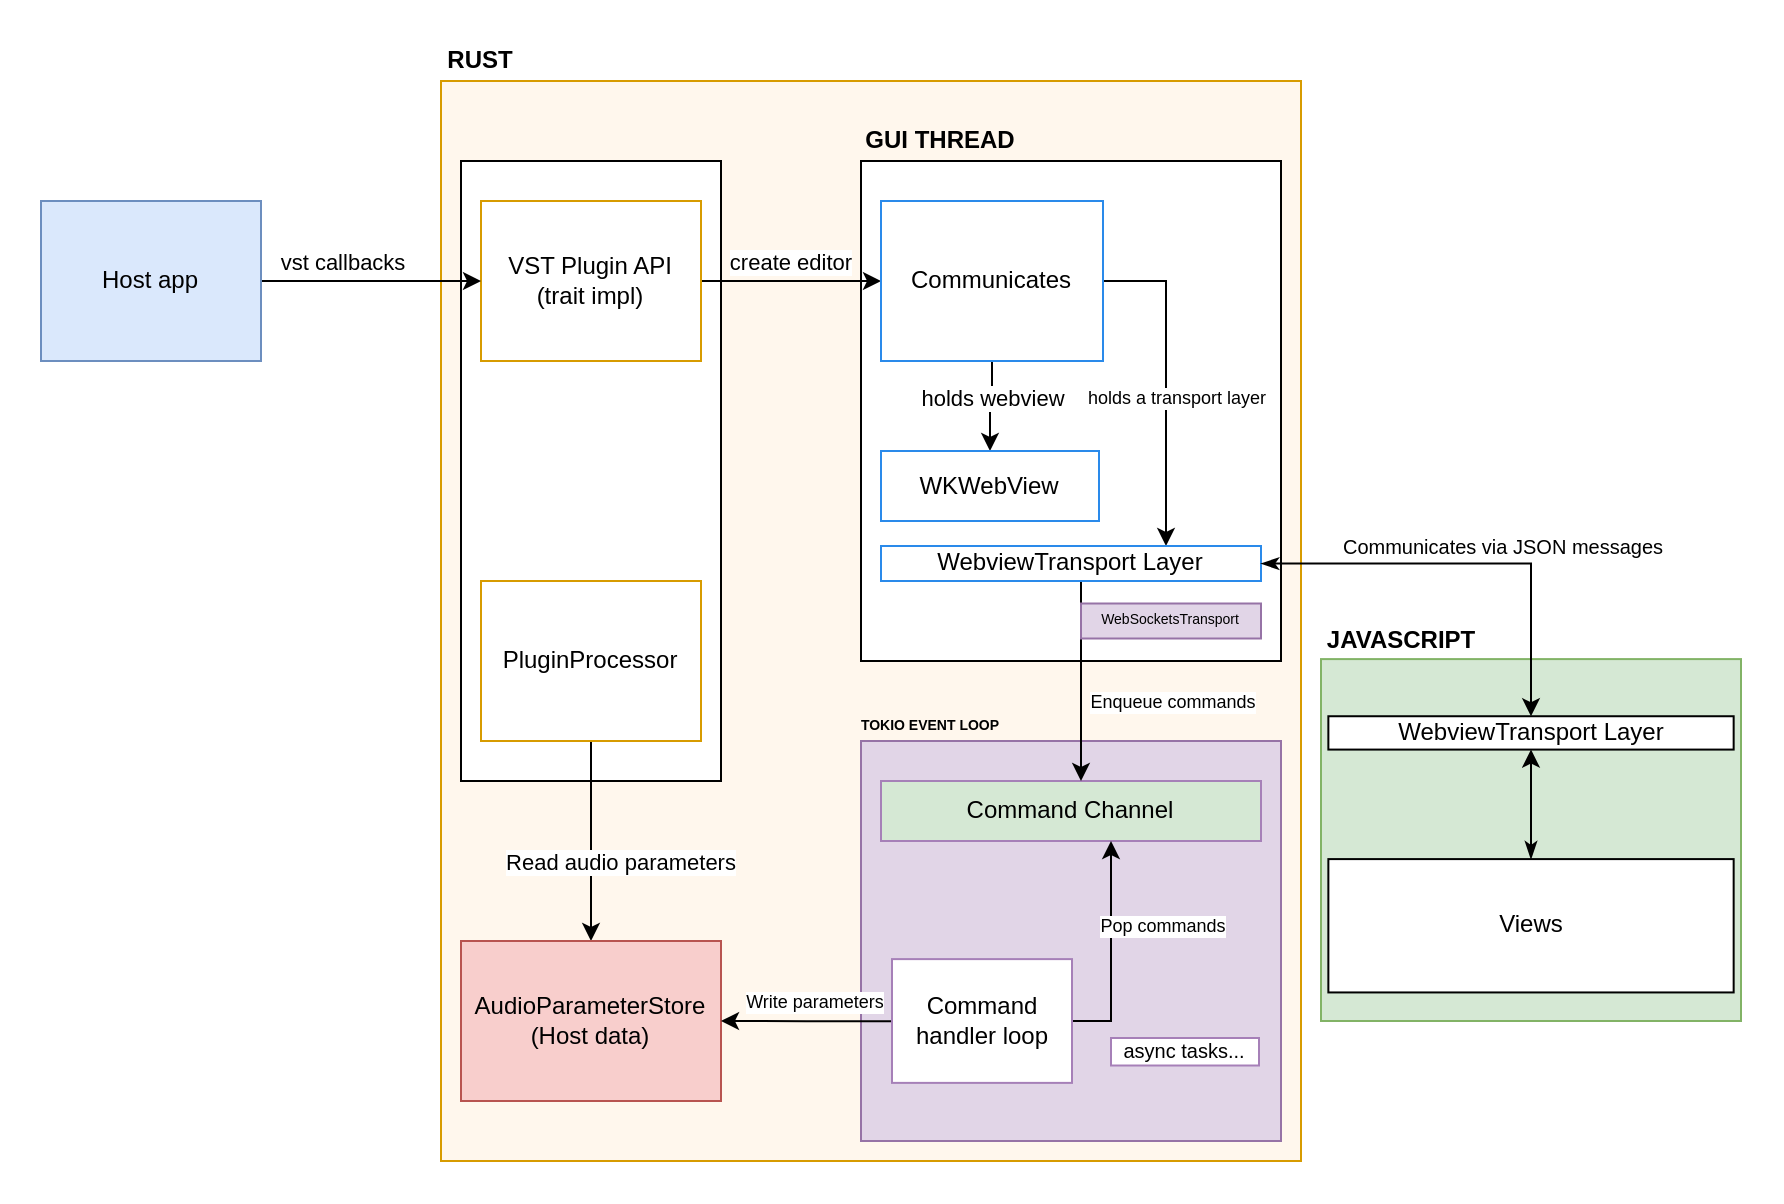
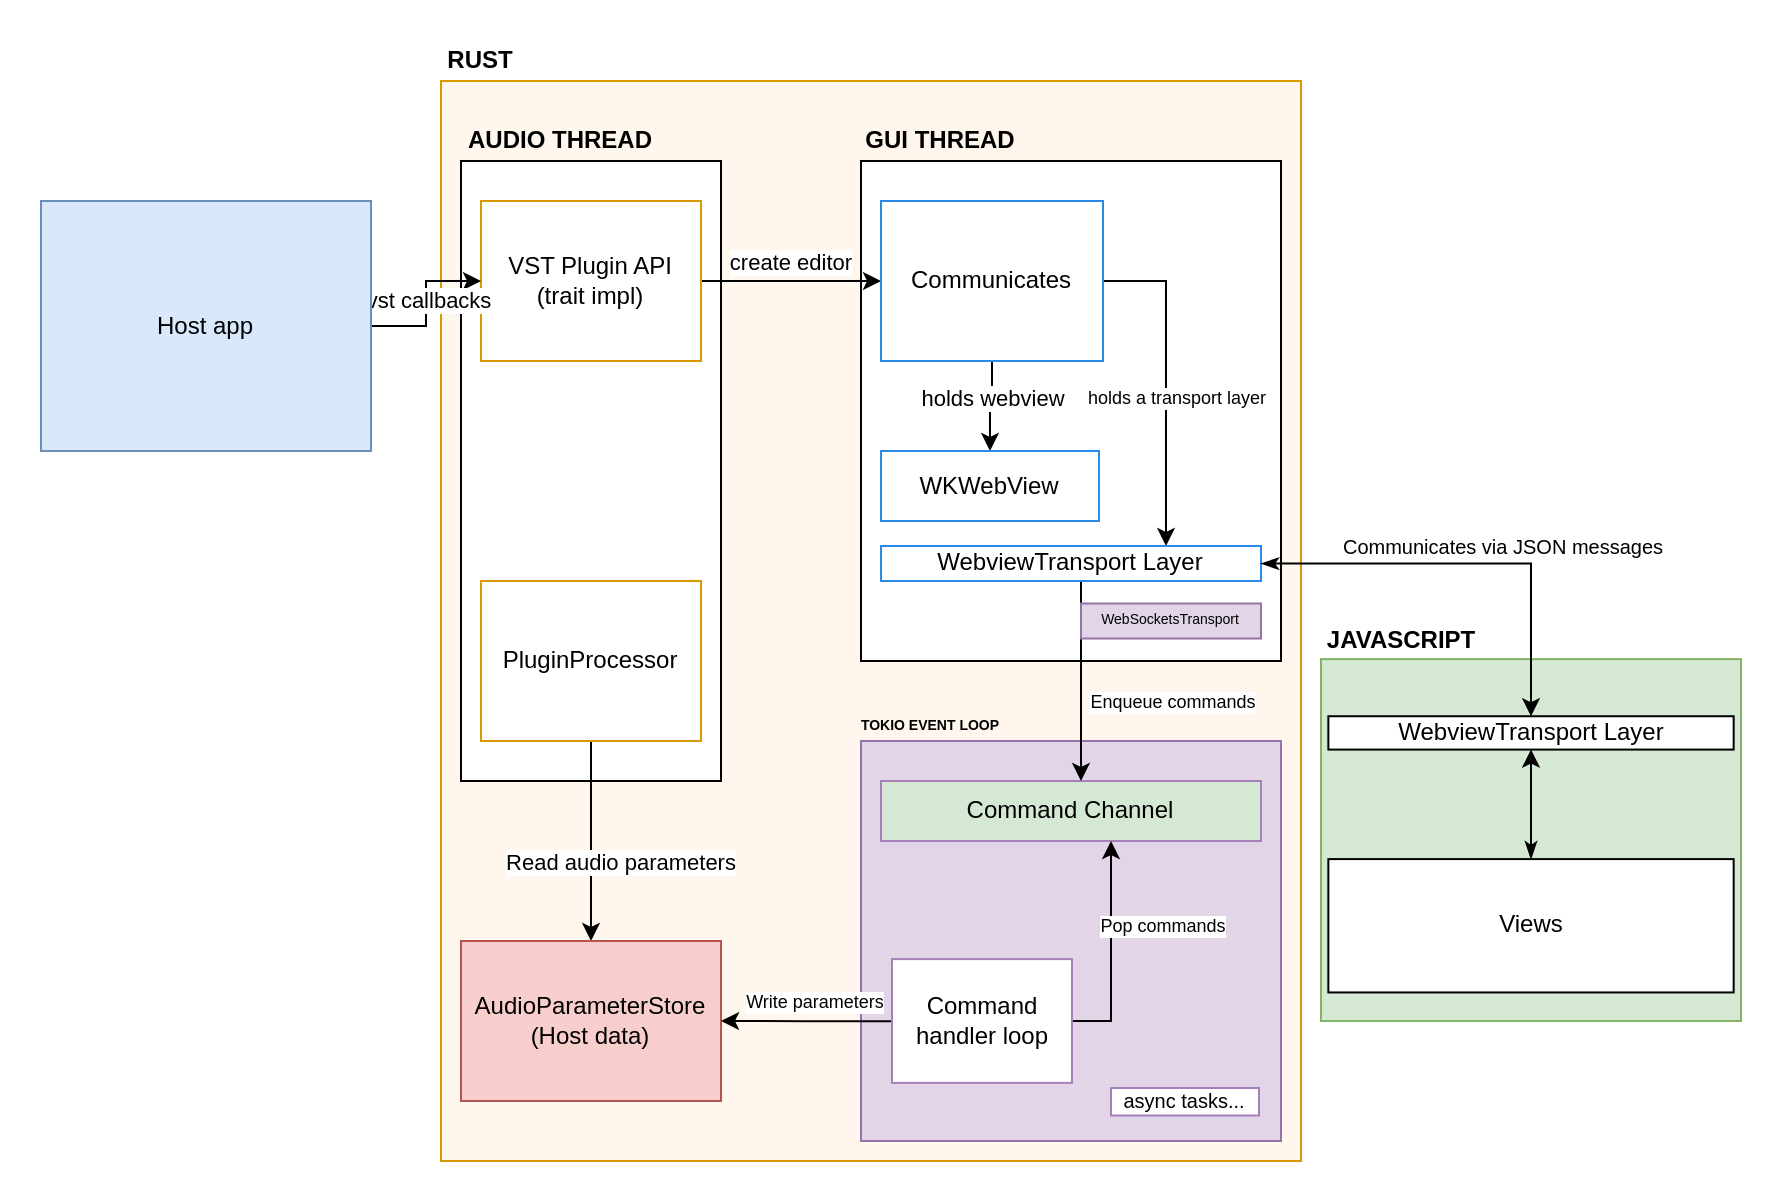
+ <mxCell id="18" value="AUDIO THREAD" style="text;html=1;strokeColor=none;fillColor=none;align=center;verticalAlign=middle;whiteSpace=wrap;rounded=0;fontStyle=1" vertex="1" parent="1"><mxGeometry x="230" y="60" width="100" height="20" as="geometry" /></mxCell>
- <mxCell id="22" value="Host app" style="rounded=0;whiteSpace=wrap;html=1;strokeColor=#6c8ebf;fillColor=#dae8fc;" vertex="1" parent="1"><mxGeometry x="20" y="100" width="110" height="80" as="geometry" /></mxCell>
+ <mxCell id="22" value="Host app" style="rounded=0;whiteSpace=wrap;html=1;strokeColor=#6c8ebf;fillColor=#dae8fc;" vertex="1" parent="1"><mxGeometry x="20" y="100" width="165" height="125" as="geometry" /></mxCell>
- <mxCell id="44" value="&lt;font style=&quot;font-size: 10px&quot;&gt;async tasks...&lt;/font&gt;" style="rounded=0;whiteSpace=wrap;html=1;strokeColor=#A680B8;" vertex="1" parent="1"><mxGeometry x="555" y="518.5" width="74" height="13.75" as="geometry" /></mxCell>
+ <mxCell id="44" value="&lt;font style=&quot;font-size: 10px&quot;&gt;async tasks...&lt;/font&gt;" style="rounded=0;whiteSpace=wrap;html=1;strokeColor=#A680B8;" vertex="1" parent="1"><mxGeometry x="555" y="543.5" width="74" height="13.75" as="geometry" /></mxCell>
